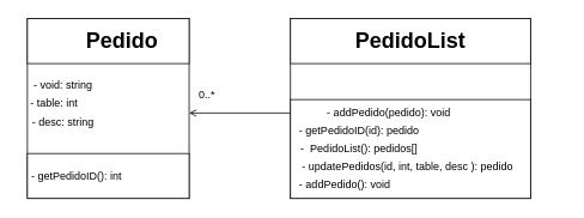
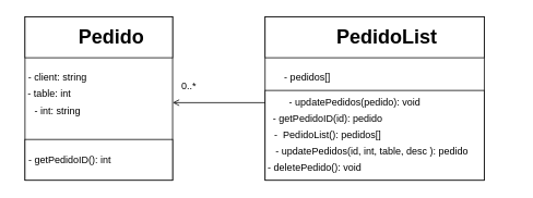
- <mxCell id="17" value="PedidoList" style="text;strokeColor=none;fillColor=none;html=1;fontSize=24;fontStyle=1;verticalAlign=middle;align=center;container=0;" vertex="1" parent="11"><mxGeometry x="182.149" y="5" width="128.571" height="40" as="geometry" /></mxCell>
+ <mxCell id="17" value="PedidoList" style="text;strokeColor=none;fillColor=none;html=1;fontSize=24;fontStyle=1;verticalAlign=middle;align=center;container=0;" vertex="1" parent="11"><mxGeometry x="197.149" y="5" width="128.571" height="40" as="geometry" /></mxCell>
- <mxCell id="6" value="- void: string" style="text;html=1;strokeColor=none;fillColor=none;align=center;verticalAlign=middle;whiteSpace=wrap;rounded=0;container=0;" vertex="1" parent="2"><mxGeometry x="10" y="60" width="80" height="30" as="geometry" /></mxCell>
+ <mxCell id="6" value="- client: string" style="text;html=1;strokeColor=none;fillColor=none;align=center;verticalAlign=middle;whiteSpace=wrap;rounded=0;container=0;" vertex="1" parent="2"><mxGeometry x="10" y="60" width="80" height="30" as="geometry" /></mxCell>
+ <mxCell id="15" value="- pedidos[]" style="text;html=1;strokeColor=none;fillColor=none;align=center;verticalAlign=middle;whiteSpace=wrap;rounded=0;container=0;" vertex="1" parent="11"><mxGeometry x="112.86" y="60" width="102.857" height="30" as="geometry" /></mxCell>
- <mxCell id="16" value="- addPedido(pedido): void" style="text;html=1;strokeColor=none;fillColor=none;align=center;verticalAlign=middle;whiteSpace=wrap;rounded=0;container=0;" vertex="1" parent="11"><mxGeometry x="112.863" y="90" width="218.571" height="30" as="geometry" /></mxCell>
+ <mxCell id="16" value="- updatePedidos(pedido): void" style="text;html=1;strokeColor=none;fillColor=none;align=center;verticalAlign=middle;whiteSpace=wrap;rounded=0;container=0;" vertex="1" parent="11"><mxGeometry x="112.863" y="90" width="218.571" height="30" as="geometry" /></mxCell>
- <mxCell id="8" value="- desc: string" style="text;html=1;strokeColor=none;fillColor=none;align=center;verticalAlign=middle;whiteSpace=wrap;rounded=0;container=0;" vertex="1" parent="2"><mxGeometry x="10" y="100" width="80" height="30" as="geometry" /></mxCell>
+ <mxCell id="8" value="- int: string" style="text;html=1;strokeColor=none;fillColor=none;align=center;verticalAlign=middle;whiteSpace=wrap;rounded=0;container=0;" vertex="1" parent="2"><mxGeometry x="10" y="100" width="80" height="30" as="geometry" /></mxCell>
- <mxCell id="21" value="- addPedido(): void" style="text;html=1;strokeColor=none;fillColor=none;align=center;verticalAlign=middle;whiteSpace=wrap;rounded=0;container=0;" vertex="1" parent="11"><mxGeometry y="170" width="347.143" height="30" as="geometry" /></mxCell>
+ <mxCell id="21" value="- deletePedido(): void" style="text;html=1;strokeColor=none;fillColor=none;align=center;verticalAlign=middle;whiteSpace=wrap;rounded=0;container=0;" vertex="1" parent="11"><mxGeometry y="170" width="347.143" height="30" as="geometry" /></mxCell>
